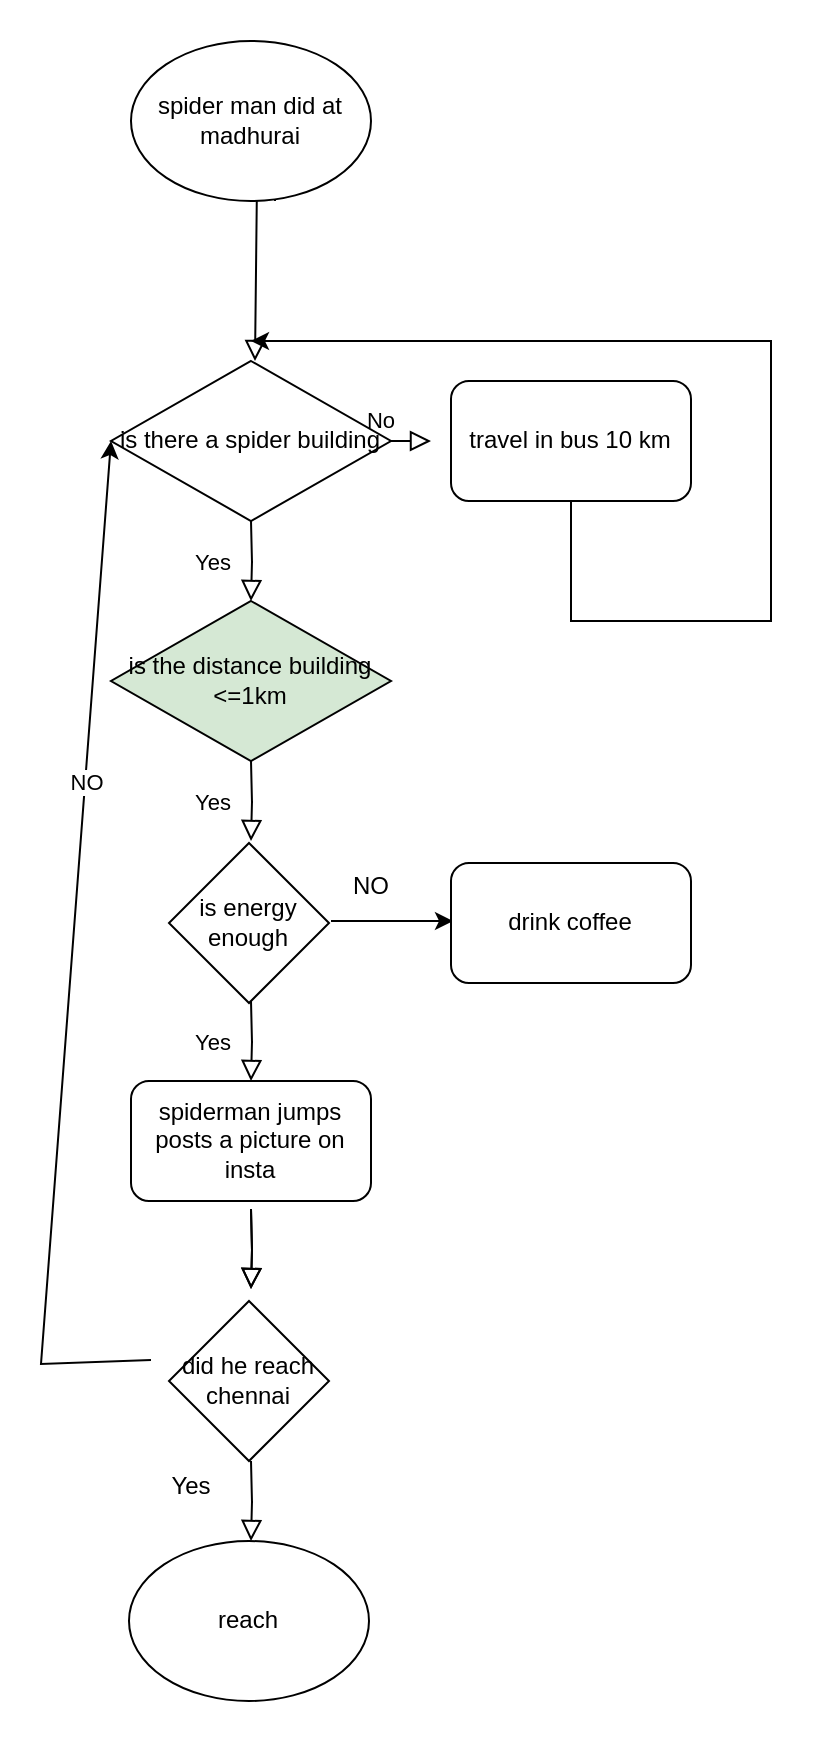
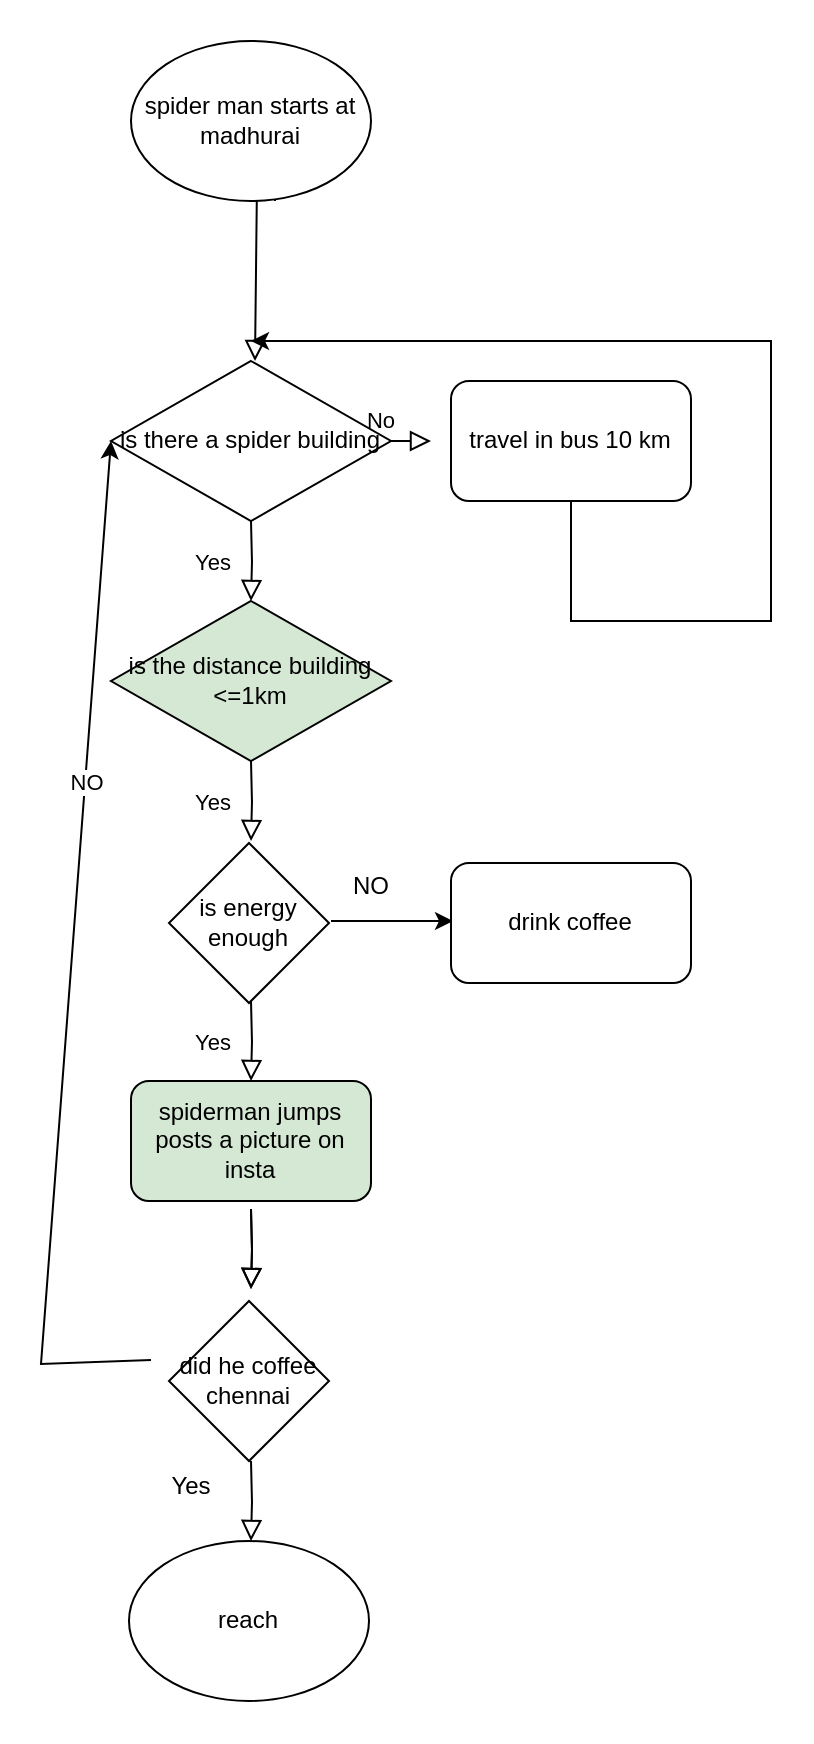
- <mxCell id="5" value="spider man did at madhurai" style="ellipse;whiteSpace=wrap;html=1;" vertex="1" parent="1"><mxGeometry x="65" y="20" width="120" height="80" as="geometry" /></mxCell>
+ <mxCell id="5" value="spider man starts at madhurai" style="ellipse;whiteSpace=wrap;html=1;" vertex="1" parent="1"><mxGeometry x="65" y="20" width="120" height="80" as="geometry" /></mxCell>
- <mxCell id="16" value="spiderman jumps posts a picture on insta" style="rounded=1;whiteSpace=wrap;html=1;" vertex="1" parent="1"><mxGeometry x="65" y="540" width="120" height="60" as="geometry" /></mxCell>
+ <mxCell id="16" value="spiderman jumps posts a picture on insta" style="rounded=1;whiteSpace=wrap;html=1;fillColor=#d5e8d4;" vertex="1" parent="1"><mxGeometry x="65" y="540" width="120" height="60" as="geometry" /></mxCell>
- <mxCell id="18" value="did he reach chennai" style="rhombus;whiteSpace=wrap;html=1;" vertex="1" parent="1"><mxGeometry x="84" y="650" width="80" height="80" as="geometry" /></mxCell>
+ <mxCell id="18" value="did he coffee chennai" style="rhombus;whiteSpace=wrap;html=1;" vertex="1" parent="1"><mxGeometry x="84" y="650" width="80" height="80" as="geometry" /></mxCell>
